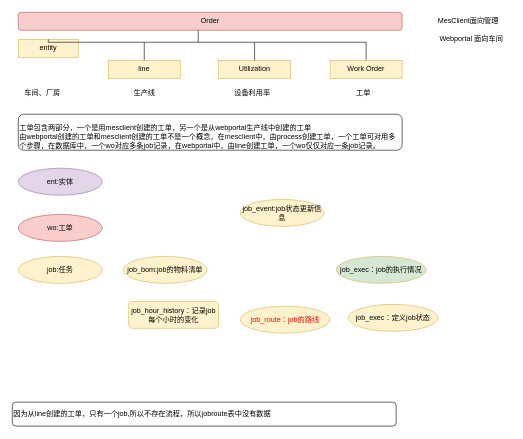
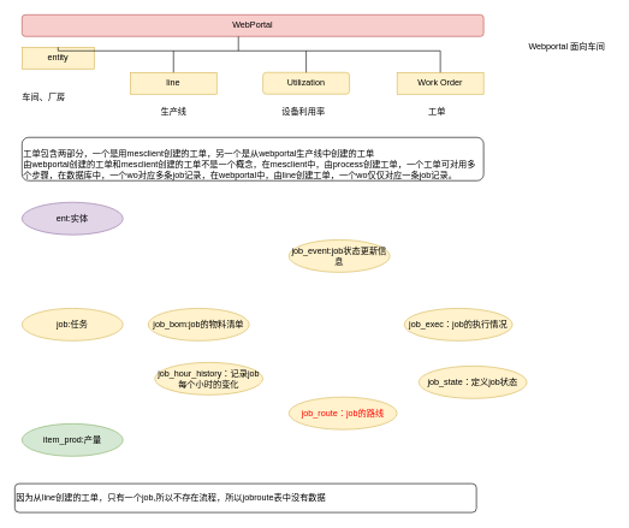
- <mxCell id="6" value="Order" style="rounded=1;whiteSpace=wrap;html=1;fillColor=#f8cecc;strokeColor=#b85450;" vertex="1" parent="1"><mxGeometry x="30" y="20" width="640" height="30" as="geometry" /></mxCell>
+ <mxCell id="6" value="WebPortal" style="rounded=1;whiteSpace=wrap;html=1;fillColor=#f8cecc;strokeColor=#b85450;" vertex="1" parent="1"><mxGeometry x="30" y="20" width="640" height="30" as="geometry" /></mxCell>
- <mxCell id="30" value="MesClient面向管理" style="text;html=1;align=center;verticalAlign=middle;resizable=0;points=[];autosize=1;strokeColor=none;fillColor=none;" vertex="1" parent="1"><mxGeometry x="720" y="20" width="120" height="30" as="geometry" /></mxCell>
- <mxCell id="4" value="Utilization" style="rounded=0;whiteSpace=wrap;html=1;fillColor=#fff2cc;strokeColor=#d6b656;" vertex="1" parent="1"><mxGeometry x="364" y="100" width="120" height="30" as="geometry" /></mxCell>
+ <mxCell id="4" value="Utilization" style="whiteSpace=wrap;html=1;fillColor=#fff2cc;strokeColor=#d6b656;rounded=1;" vertex="1" parent="1"><mxGeometry x="364" y="100" width="120" height="30" as="geometry" /></mxCell>
- <mxCell id="13" value="车间、厂房" style="text;html=1;align=center;verticalAlign=middle;resizable=0;points=[];autosize=1;strokeColor=none;fillColor=none;" vertex="1" parent="1"><mxGeometry x="30" y="140" width="80" height="30" as="geometry" /></mxCell>
+ <mxCell id="13" value="车间、厂房" style="text;html=1;align=center;verticalAlign=middle;resizable=0;points=[];autosize=1;strokeColor=none;fillColor=none;" vertex="1" parent="1"><mxGeometry x="20" y="120" width="80" height="30" as="geometry" /></mxCell>
- <mxCell id="18" value="wo:工单" style="ellipse;whiteSpace=wrap;html=1;fillColor=#f8cecc;strokeColor=#b85450;" vertex="1" parent="1"><mxGeometry x="30" y="357" width="140" height="45" as="geometry" /></mxCell>
- <mxCell id="22" value="job_exec：job的执行情况" style="ellipse;whiteSpace=wrap;html=1;fillColor=#d5e8d4;strokeColor=#d6b656;" vertex="1" parent="1"><mxGeometry x="560" y="427" width="150" height="45" as="geometry" /></mxCell>
+ <mxCell id="22" value="job_exec：job的执行情况" style="ellipse;whiteSpace=wrap;html=1;fillColor=#fff2cc;strokeColor=#d6b656;" vertex="1" parent="1"><mxGeometry x="560" y="427" width="150" height="45" as="geometry" /></mxCell>
- <mxCell id="23" value="job_hour_history：记录job每个小时的变化" style="whiteSpace=wrap;html=1;fillColor=#fff2cc;strokeColor=#d6b656;rounded=1;" vertex="1" parent="1"><mxGeometry x="214" y="502" width="150" height="45" as="geometry" /></mxCell>
+ <mxCell id="23" value="job_hour_history：记录job每个小时的变化" style="ellipse;whiteSpace=wrap;html=1;fillColor=#fff2cc;strokeColor=#d6b656;" vertex="1" parent="1"><mxGeometry x="214" y="502" width="150" height="45" as="geometry" /></mxCell>
- <mxCell id="25" value="job_exec：定义job状态" style="ellipse;whiteSpace=wrap;html=1;fillColor=#fff2cc;strokeColor=#d6b656;" vertex="1" parent="1"><mxGeometry x="580" y="507" width="150" height="45" as="geometry" /></mxCell>
+ <mxCell id="25" value="job_state：定义job状态" style="ellipse;whiteSpace=wrap;html=1;fillColor=#fff2cc;strokeColor=#d6b656;" vertex="1" parent="1"><mxGeometry x="580" y="507" width="150" height="45" as="geometry" /></mxCell>
- <mxCell id="24" value="&lt;font color=&quot;#ff0000&quot;&gt;job_route：job的路线&lt;/font&gt;" style="ellipse;whiteSpace=wrap;html=1;fillColor=#fff2cc;strokeColor=#d6b656;" vertex="1" parent="1"><mxGeometry x="400" y="510" width="150" height="45" as="geometry" /></mxCell>
+ <mxCell id="24" value="&lt;font color=&quot;#ff0000&quot;&gt;job_route：job的路线&lt;/font&gt;" style="ellipse;whiteSpace=wrap;html=1;fillColor=#fff2cc;strokeColor=#d6b656;" vertex="1" parent="1"><mxGeometry x="400" y="550" width="150" height="45" as="geometry" /></mxCell>
+ <mxCell id="26" value="item_prod:产量" style="ellipse;whiteSpace=wrap;html=1;fillColor=#d5e8d4;strokeColor=#82b366;" vertex="1" parent="1"><mxGeometry x="30" y="587" width="140" height="45" as="geometry" /></mxCell>
